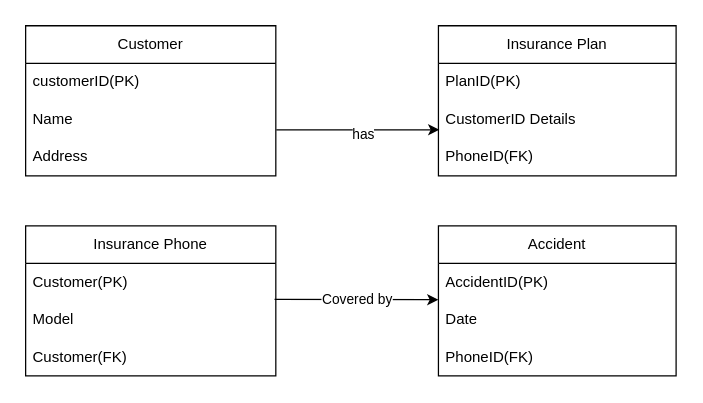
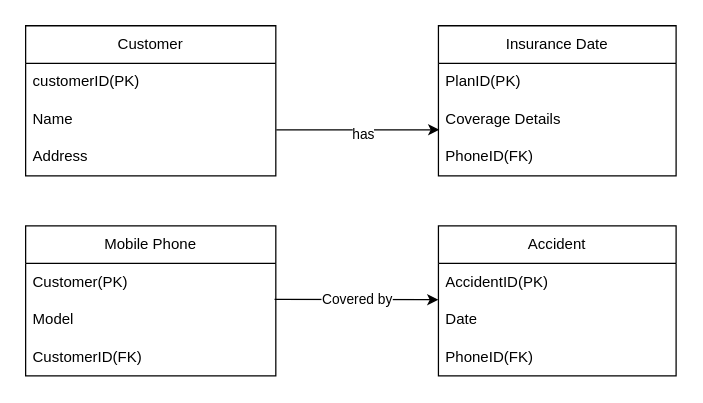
- <mxCell id="8" value="Insurance Plan" style="swimlane;fontStyle=0;childLayout=stackLayout;horizontal=1;startSize=30;horizontalStack=0;resizeParent=1;resizeParentMax=0;resizeLast=0;collapsible=1;marginBottom=0;whiteSpace=wrap;html=1;" vertex="1" parent="1"><mxGeometry x="350" y="20" width="190" height="120" as="geometry" /></mxCell>
+ <mxCell id="8" value="Insurance Date" style="swimlane;fontStyle=0;childLayout=stackLayout;horizontal=1;startSize=30;horizontalStack=0;resizeParent=1;resizeParentMax=0;resizeLast=0;collapsible=1;marginBottom=0;whiteSpace=wrap;html=1;" vertex="1" parent="1"><mxGeometry x="350" y="20" width="190" height="120" as="geometry" /></mxCell>
- <mxCell id="10" value="CustomerID Details" style="text;strokeColor=none;fillColor=none;align=left;verticalAlign=middle;spacingLeft=4;spacingRight=4;overflow=hidden;points=[[0,0.5],[1,0.5]];portConstraint=eastwest;rotatable=0;whiteSpace=wrap;html=1;" vertex="1" parent="8"><mxGeometry y="60" width="190" height="30" as="geometry" /></mxCell>
+ <mxCell id="10" value="Coverage Details" style="text;strokeColor=none;fillColor=none;align=left;verticalAlign=middle;spacingLeft=4;spacingRight=4;overflow=hidden;points=[[0,0.5],[1,0.5]];portConstraint=eastwest;rotatable=0;whiteSpace=wrap;html=1;" vertex="1" parent="8"><mxGeometry y="60" width="190" height="30" as="geometry" /></mxCell>
- <mxCell id="16" value="Insurance Phone" style="swimlane;fontStyle=0;childLayout=stackLayout;horizontal=1;startSize=30;horizontalStack=0;resizeParent=1;resizeParentMax=0;resizeLast=0;collapsible=1;marginBottom=0;whiteSpace=wrap;html=1;" vertex="1" parent="1"><mxGeometry x="20" y="180" width="200" height="120" as="geometry" /></mxCell>
+ <mxCell id="16" value="Mobile Phone" style="swimlane;fontStyle=0;childLayout=stackLayout;horizontal=1;startSize=30;horizontalStack=0;resizeParent=1;resizeParentMax=0;resizeLast=0;collapsible=1;marginBottom=0;whiteSpace=wrap;html=1;" vertex="1" parent="1"><mxGeometry x="20" y="180" width="200" height="120" as="geometry" /></mxCell>
- <mxCell id="19" value="Customer(FK)" style="text;strokeColor=none;fillColor=none;align=left;verticalAlign=middle;spacingLeft=4;spacingRight=4;overflow=hidden;points=[[0,0.5],[1,0.5]];portConstraint=eastwest;rotatable=0;whiteSpace=wrap;html=1;" vertex="1" parent="16"><mxGeometry y="90" width="200" height="30" as="geometry" /></mxCell>
+ <mxCell id="19" value="CustomerID(FK)" style="text;strokeColor=none;fillColor=none;align=left;verticalAlign=middle;spacingLeft=4;spacingRight=4;overflow=hidden;points=[[0,0.5],[1,0.5]];portConstraint=eastwest;rotatable=0;whiteSpace=wrap;html=1;" vertex="1" parent="16"><mxGeometry y="90" width="200" height="30" as="geometry" /></mxCell>
